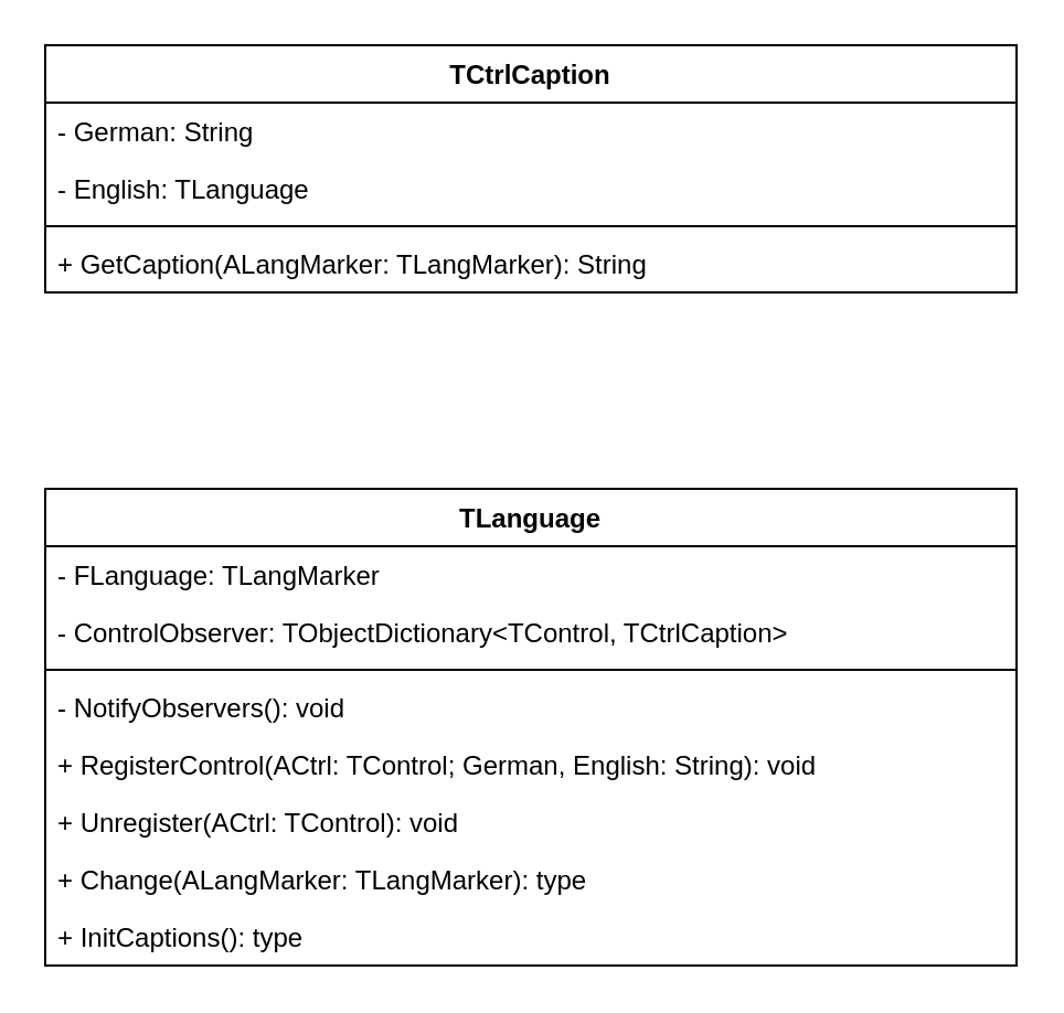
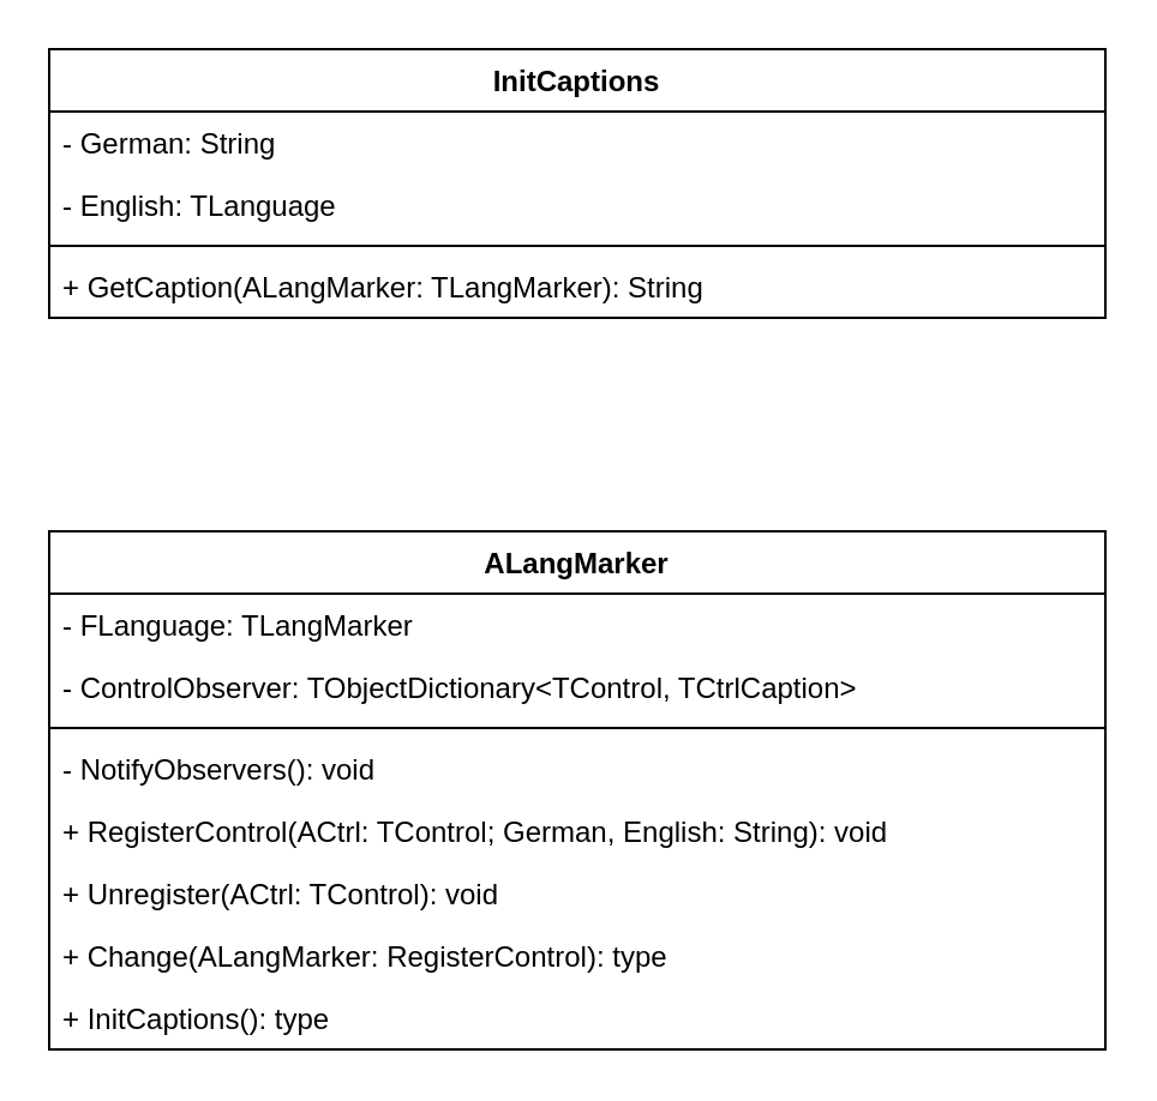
- <mxCell id="2" value="TCtrlCaption" style="swimlane;fontStyle=1;align=center;verticalAlign=top;childLayout=stackLayout;horizontal=1;startSize=26;horizontalStack=0;resizeParent=1;resizeParentMax=0;resizeLast=0;collapsible=1;marginBottom=0;" vertex="1" parent="1"><mxGeometry x="20" y="20" width="440" height="112" as="geometry" /></mxCell>
+ <mxCell id="2" value="InitCaptions" style="swimlane;fontStyle=1;align=center;verticalAlign=top;childLayout=stackLayout;horizontal=1;startSize=26;horizontalStack=0;resizeParent=1;resizeParentMax=0;resizeLast=0;collapsible=1;marginBottom=0;" vertex="1" parent="1"><mxGeometry x="20" y="20" width="440" height="112" as="geometry" /></mxCell>
- <mxCell id="7" value="TLanguage" style="swimlane;fontStyle=1;align=center;verticalAlign=top;childLayout=stackLayout;horizontal=1;startSize=26;horizontalStack=0;resizeParent=1;resizeParentMax=0;resizeLast=0;collapsible=1;marginBottom=0;" vertex="1" parent="1"><mxGeometry x="20" y="221" width="440" height="216" as="geometry" /></mxCell>
+ <mxCell id="7" value="ALangMarker" style="swimlane;fontStyle=1;align=center;verticalAlign=top;childLayout=stackLayout;horizontal=1;startSize=26;horizontalStack=0;resizeParent=1;resizeParentMax=0;resizeLast=0;collapsible=1;marginBottom=0;" vertex="1" parent="1"><mxGeometry x="20" y="221" width="440" height="216" as="geometry" /></mxCell>
- <mxCell id="14" value="+ Change(ALangMarker: TLangMarker): type" style="text;strokeColor=none;fillColor=none;align=left;verticalAlign=top;spacingLeft=4;spacingRight=4;overflow=hidden;rotatable=0;points=[[0,0.5],[1,0.5]];portConstraint=eastwest;" vertex="1" parent="7"><mxGeometry y="164" width="440" height="26" as="geometry" /></mxCell>
+ <mxCell id="14" value="+ Change(ALangMarker: RegisterControl): type" style="text;strokeColor=none;fillColor=none;align=left;verticalAlign=top;spacingLeft=4;spacingRight=4;overflow=hidden;rotatable=0;points=[[0,0.5],[1,0.5]];portConstraint=eastwest;" vertex="1" parent="7"><mxGeometry y="164" width="440" height="26" as="geometry" /></mxCell>
